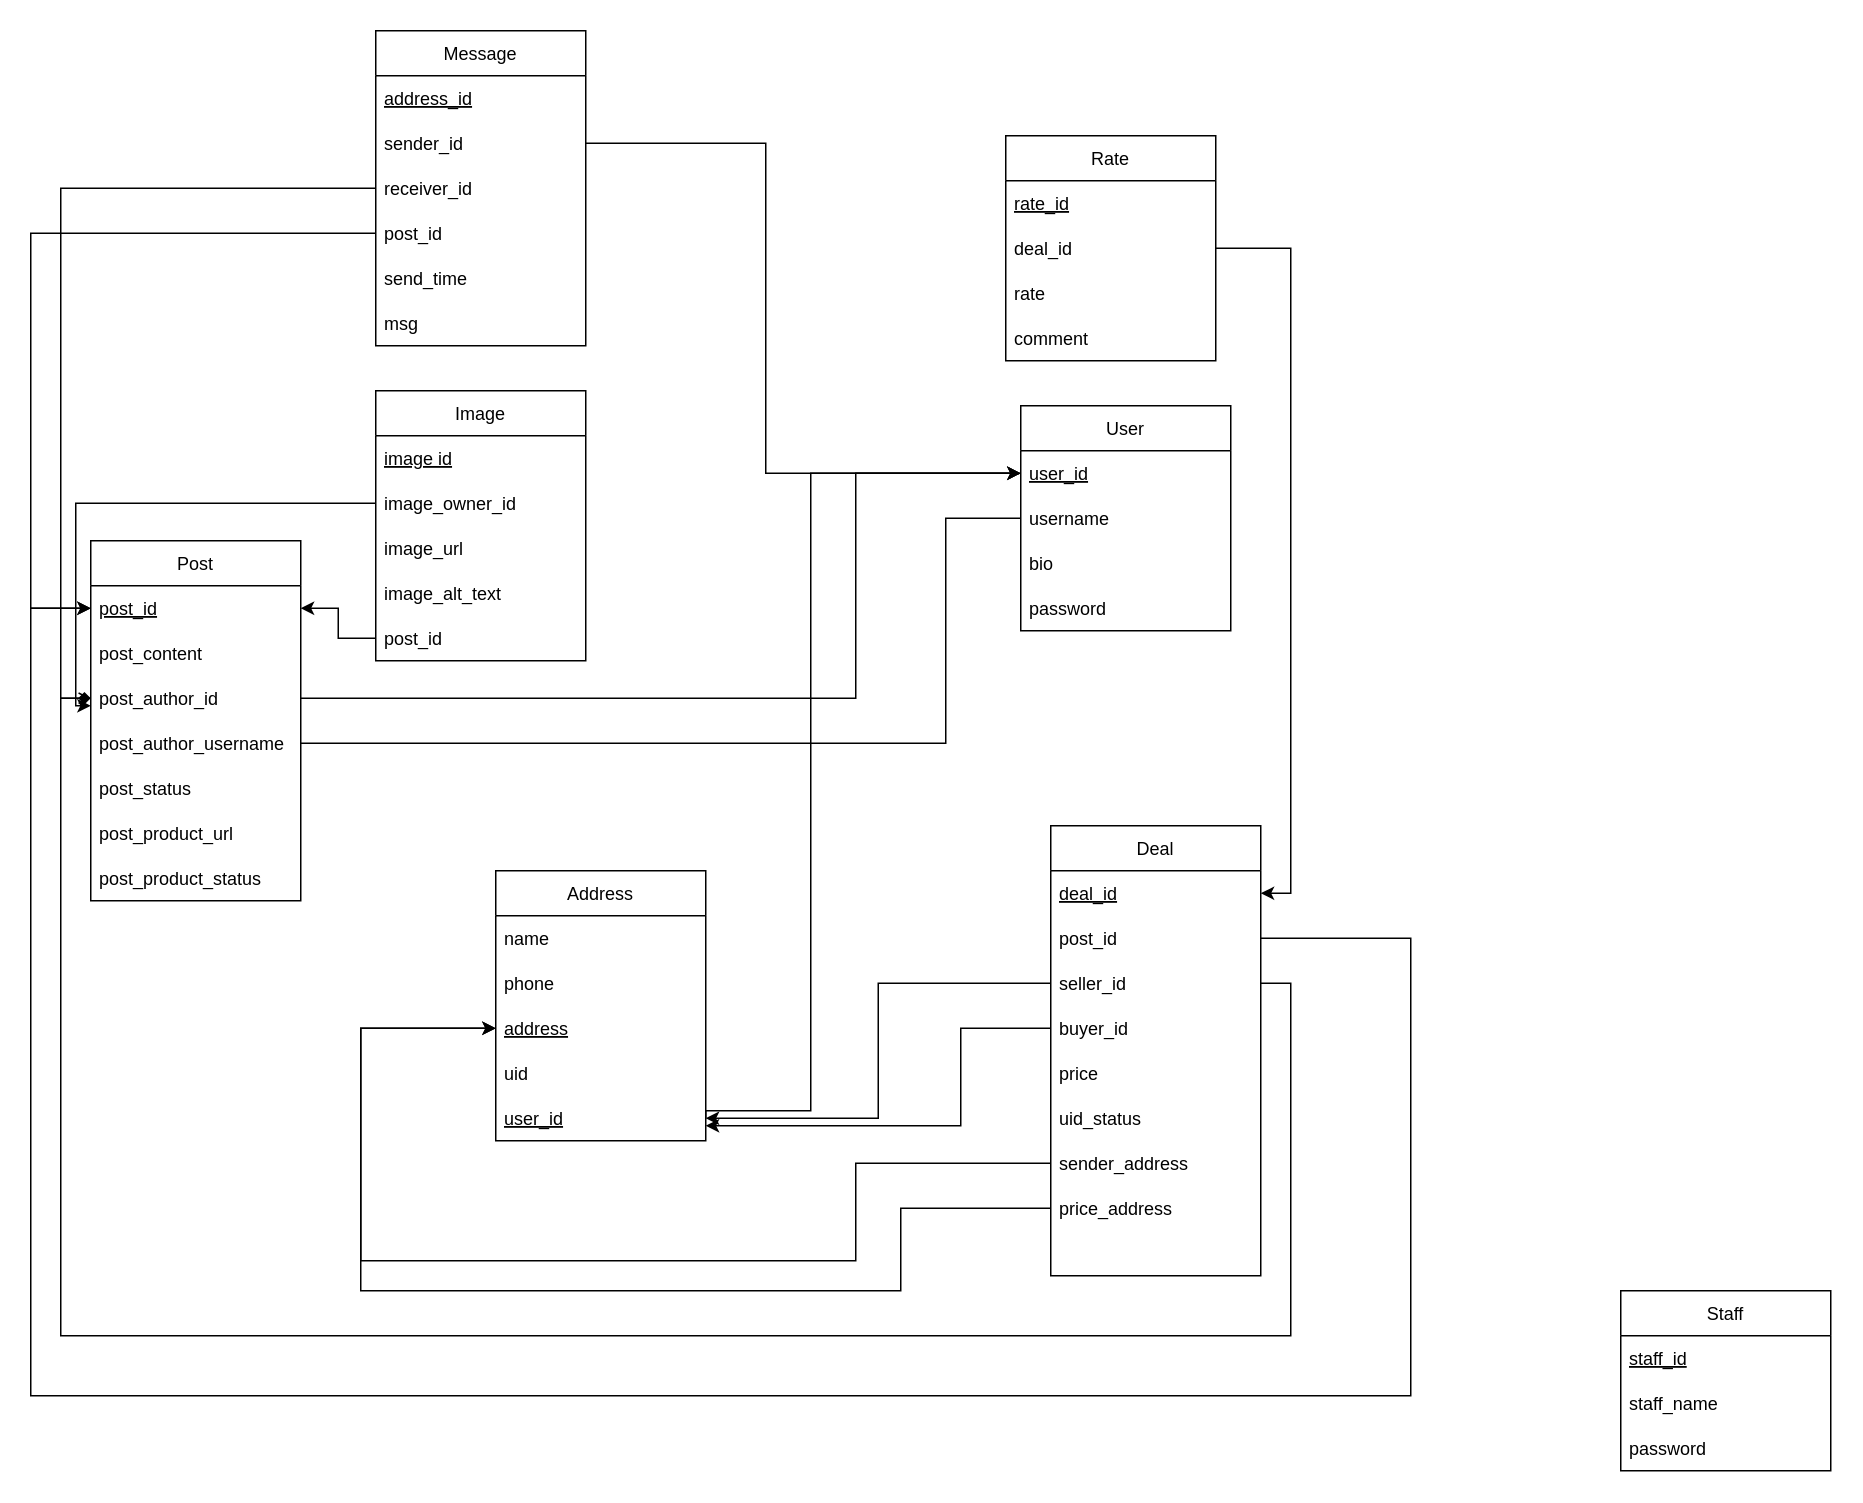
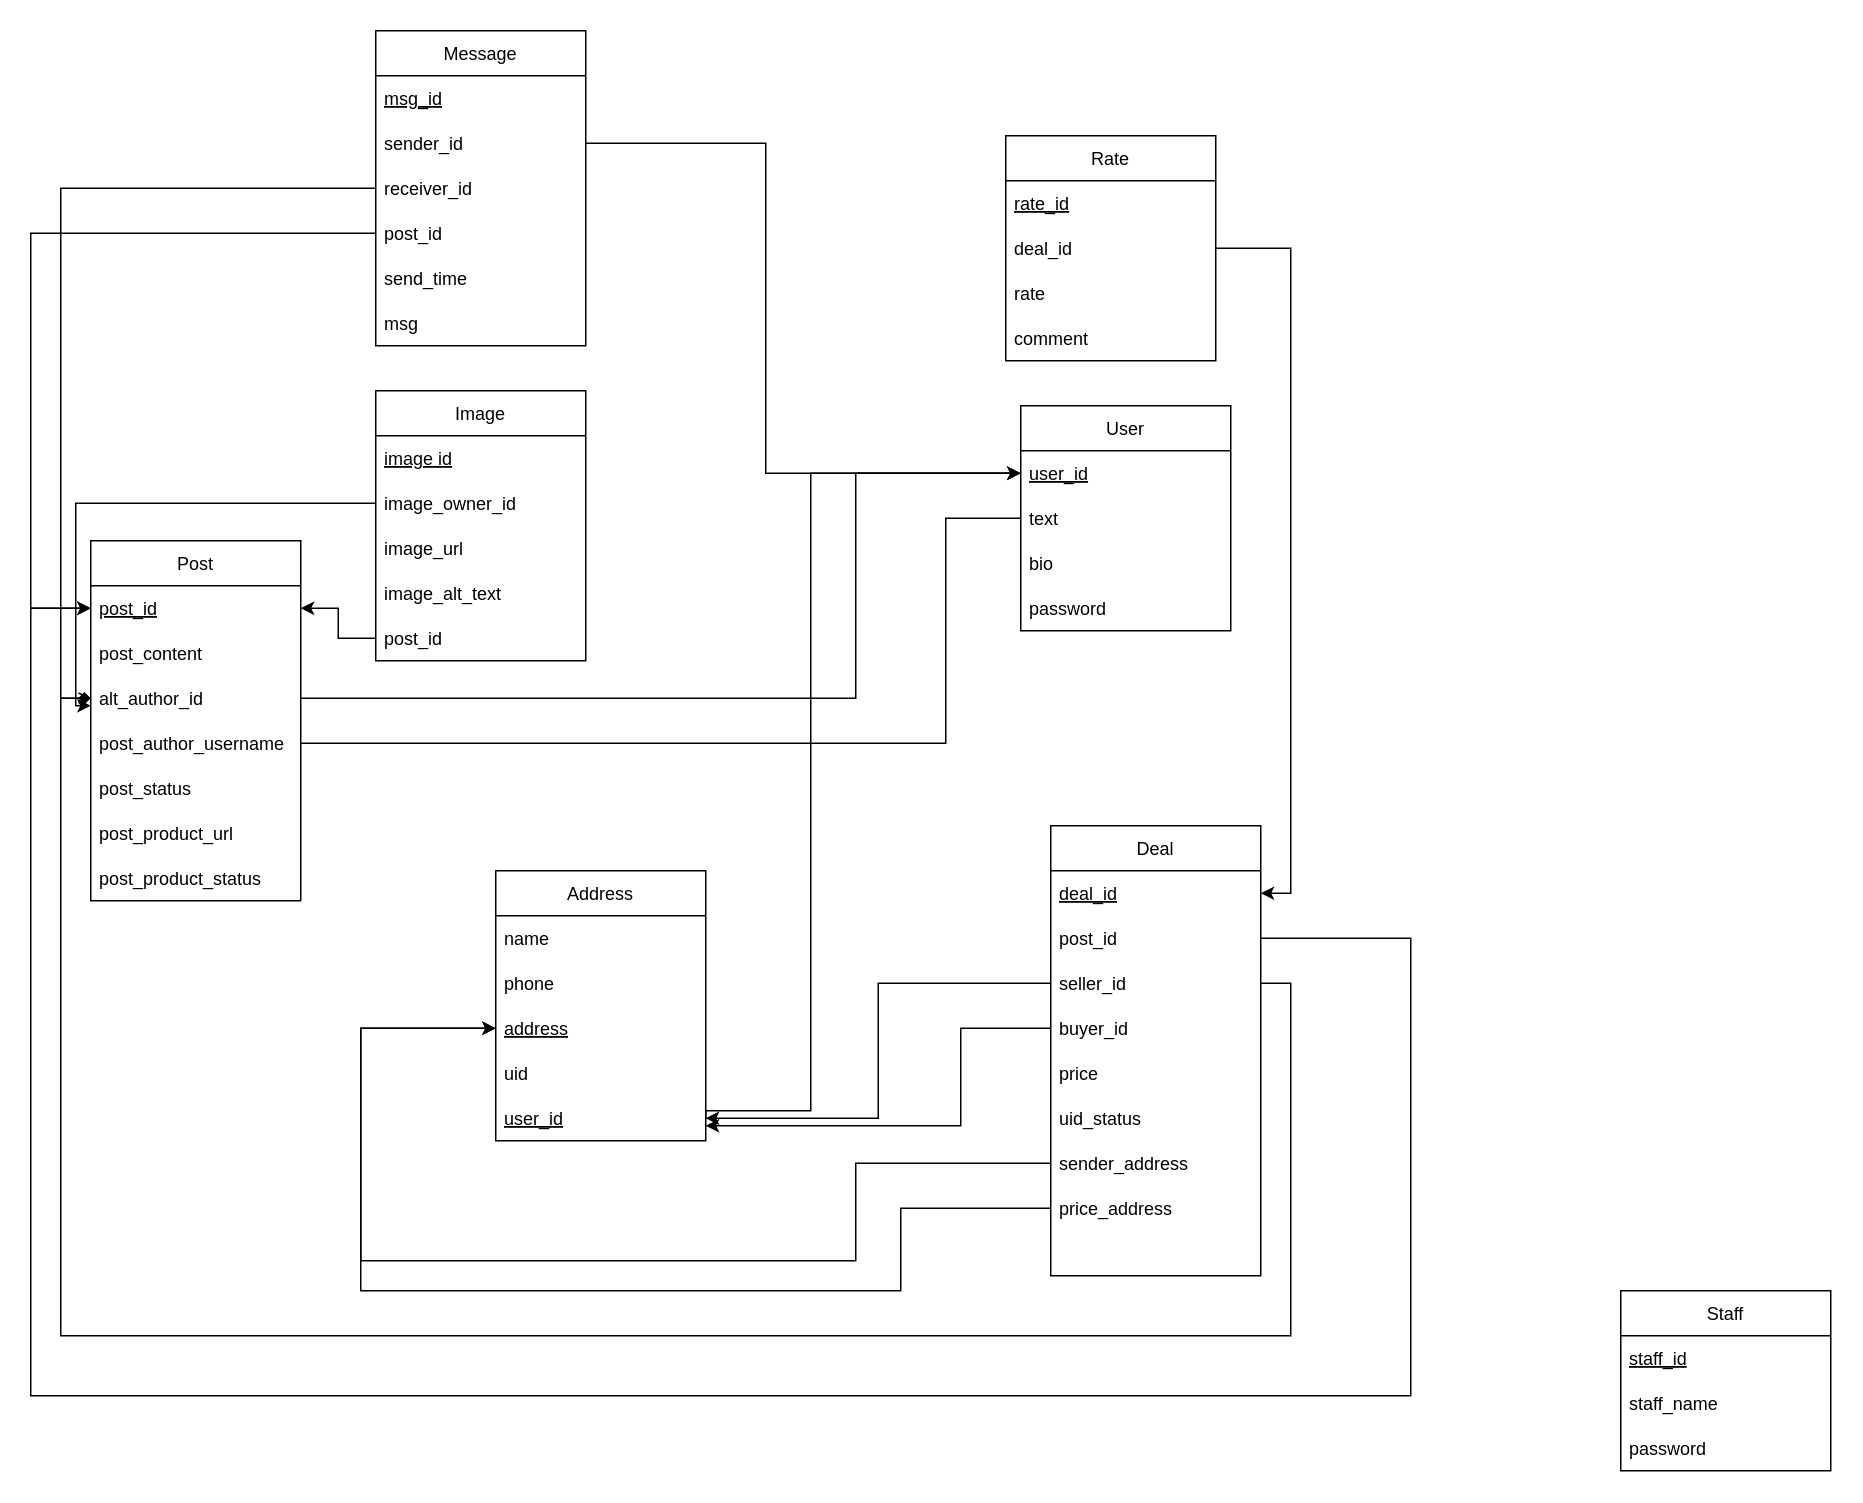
- <mxCell id="31" value="address_id" style="text;strokeColor=none;fillColor=none;align=left;verticalAlign=middle;spacingLeft=4;spacingRight=4;overflow=hidden;points=[[0,0.5],[1,0.5]];portConstraint=eastwest;rotatable=0;fontStyle=4" vertex="1" parent="30"><mxGeometry y="30" width="140" height="30" as="geometry" /></mxCell>
+ <mxCell id="31" value="msg_id" style="text;strokeColor=none;fillColor=none;align=left;verticalAlign=middle;spacingLeft=4;spacingRight=4;overflow=hidden;points=[[0,0.5],[1,0.5]];portConstraint=eastwest;rotatable=0;fontStyle=4" vertex="1" parent="30"><mxGeometry y="30" width="140" height="30" as="geometry" /></mxCell>
- <mxCell id="9" value="username" style="text;strokeColor=none;fillColor=none;align=left;verticalAlign=middle;spacingLeft=4;spacingRight=4;overflow=hidden;points=[[0,0.5],[1,0.5]];portConstraint=eastwest;rotatable=0;" parent="7" vertex="1"><mxGeometry y="60" width="140" height="30" as="geometry" /></mxCell>
+ <mxCell id="9" value="text" style="text;strokeColor=none;fillColor=none;align=left;verticalAlign=middle;spacingLeft=4;spacingRight=4;overflow=hidden;points=[[0,0.5],[1,0.5]];portConstraint=eastwest;rotatable=0;" parent="7" vertex="1"><mxGeometry y="60" width="140" height="30" as="geometry" /></mxCell>
- <mxCell id="25" value="post_author_id" style="text;strokeColor=none;fillColor=none;align=left;verticalAlign=middle;spacingLeft=4;spacingRight=4;overflow=hidden;points=[[0,0.5],[1,0.5]];portConstraint=eastwest;rotatable=0;" parent="22" vertex="1"><mxGeometry y="90" width="140" height="30" as="geometry" /></mxCell>
+ <mxCell id="25" value="alt_author_id" style="text;strokeColor=none;fillColor=none;align=left;verticalAlign=middle;spacingLeft=4;spacingRight=4;overflow=hidden;points=[[0,0.5],[1,0.5]];portConstraint=eastwest;rotatable=0;" parent="22" vertex="1"><mxGeometry y="90" width="140" height="30" as="geometry" /></mxCell>
